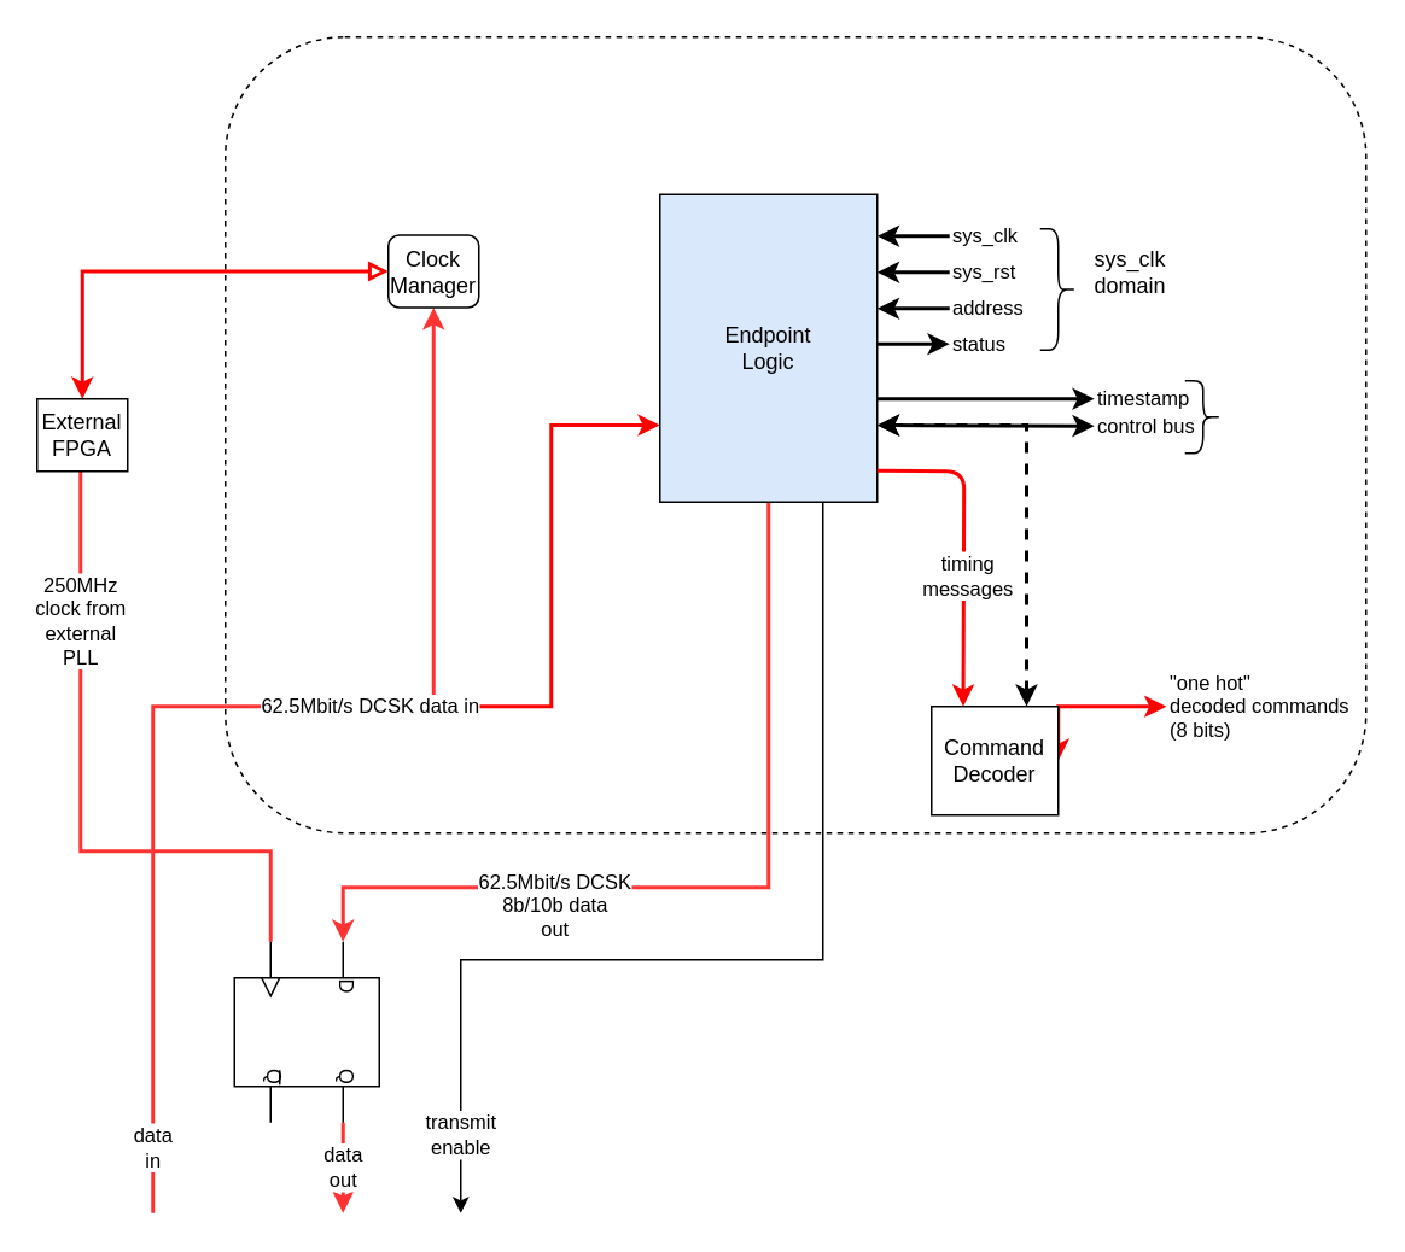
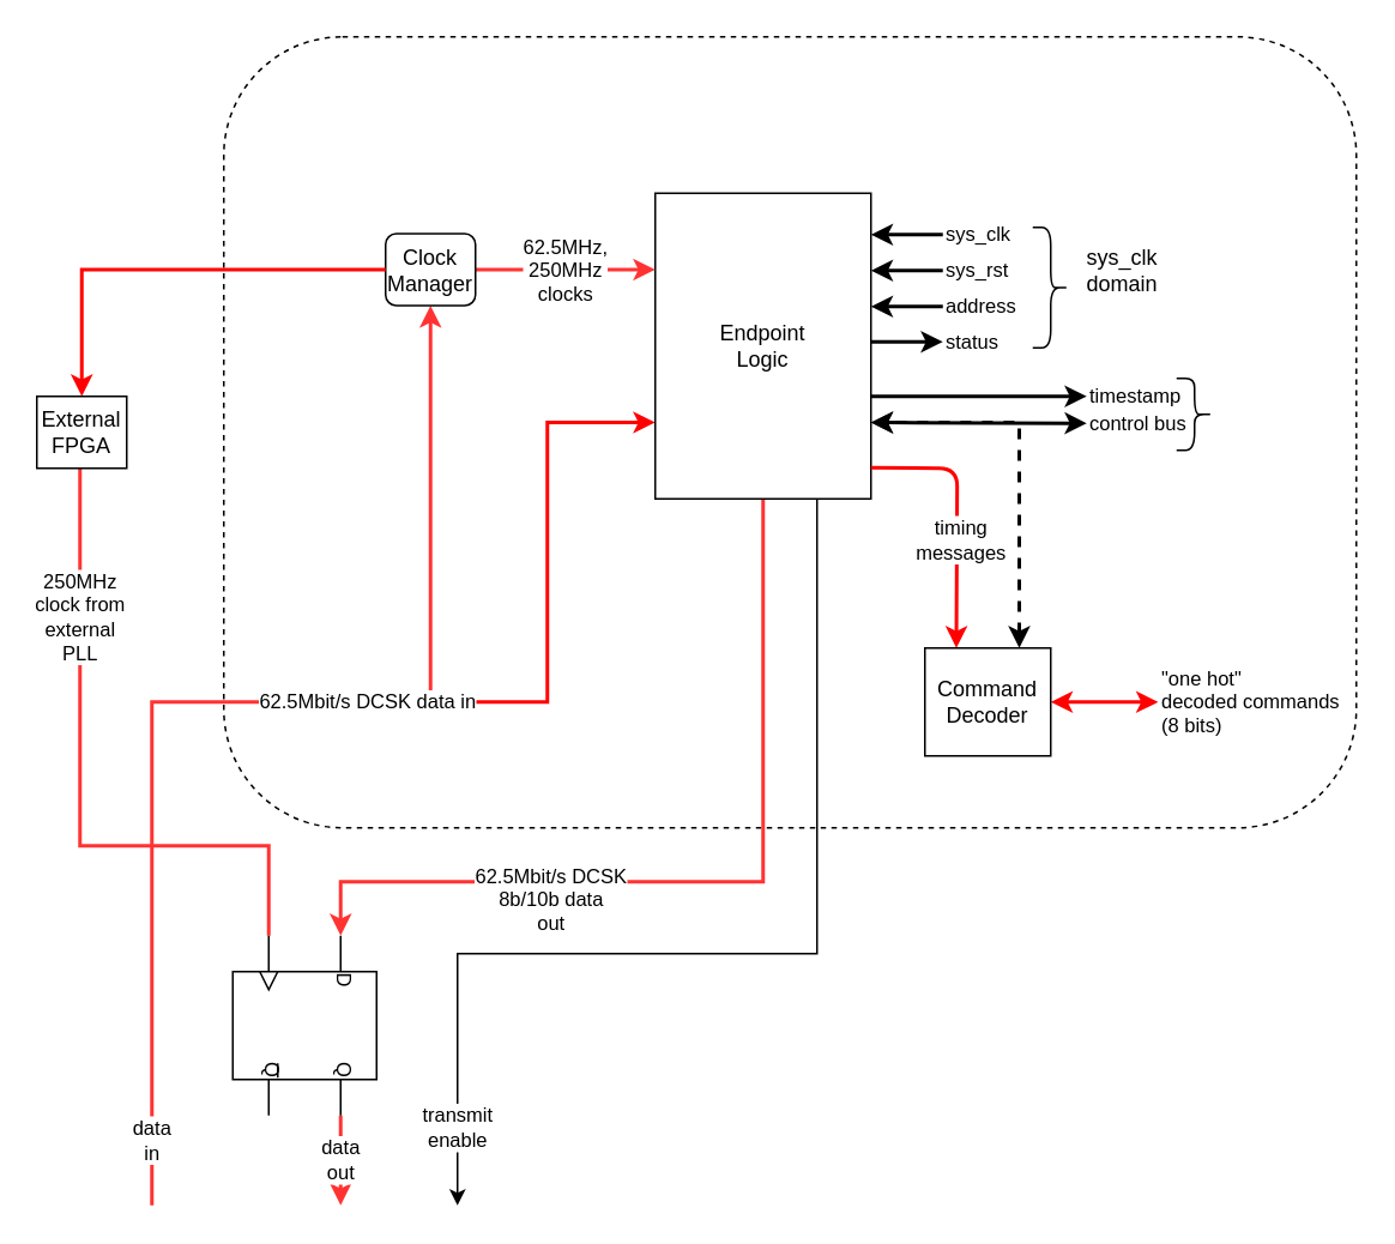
- <mxCell id="24" style="edgeStyle=orthogonalEdgeStyle;rounded=0;orthogonalLoop=1;jettySize=auto;html=1;exitX=0.5;exitY=0;exitDx=0;exitDy=0;entryX=0;entryY=0.5;entryDx=0;entryDy=0;strokeColor=#FF0000;strokeWidth=2;startArrow=classic;startFill=1;endArrow=block;endFill=0;" edge="1" parent="1" source="26" target="13"><mxGeometry relative="1" as="geometry" /></mxCell>
+ <mxCell id="24" style="edgeStyle=orthogonalEdgeStyle;rounded=0;orthogonalLoop=1;jettySize=auto;html=1;exitX=0.5;exitY=0;exitDx=0;exitDy=0;entryX=0;entryY=0.5;entryDx=0;entryDy=0;strokeColor=#FF0000;strokeWidth=2;startArrow=classic;startFill=1;endArrow=none;endFill=0;" edge="1" parent="1" source="26" target="13"><mxGeometry relative="1" as="geometry" /></mxCell>
+ <mxCell id="10" value="&lt;div&gt;62.5MHz,&lt;/div&gt;&lt;div&gt;250MHz&lt;/div&gt;&lt;div&gt;clocks&lt;br&gt;&lt;/div&gt;" style="edgeStyle=orthogonalEdgeStyle;rounded=0;orthogonalLoop=1;jettySize=auto;html=1;exitX=1;exitY=0.5;exitDx=0;exitDy=0;startArrow=none;startFill=0;endArrow=classic;endFill=1;strokeColor=#FF3333;strokeWidth=2;entryX=0;entryY=0.25;entryDx=0;entryDy=0;" parent="1" source="13" target="9" edge="1"><mxGeometry relative="1" as="geometry"><mxPoint x="354" y="192" as="targetPoint" /><Array as="points"><mxPoint x="314" y="150" /><mxPoint x="314" y="150" /></Array></mxGeometry></mxCell>
- <mxCell id="9" value="&lt;div&gt;Endpoint&lt;/div&gt;&lt;div&gt;Logic&lt;br&gt;&lt;/div&gt;" style="rounded=0;whiteSpace=wrap;html=1;fillColor=#dae8fc;" parent="1" vertex="1"><mxGeometry x="364" y="107" width="120" height="170" as="geometry" /></mxCell>
+ <mxCell id="9" value="&lt;div&gt;Endpoint&lt;/div&gt;&lt;div&gt;Logic&lt;br&gt;&lt;/div&gt;" style="rounded=0;whiteSpace=wrap;html=1;" parent="1" vertex="1"><mxGeometry x="364" y="107" width="120" height="170" as="geometry" /></mxCell>
- <mxCell id="28" value="&lt;div&gt;Command&lt;/div&gt;&lt;div&gt;Decoder&lt;br&gt;&lt;/div&gt;" style="rounded=0;whiteSpace=wrap;html=1;" vertex="1" parent="1"><mxGeometry x="514" y="390" width="70" height="60" as="geometry" /></mxCell>
+ <mxCell id="28" value="&lt;div&gt;Command&lt;/div&gt;&lt;div&gt;Decoder&lt;br&gt;&lt;/div&gt;" style="rounded=0;whiteSpace=wrap;html=1;" vertex="1" parent="1"><mxGeometry x="514" y="360" width="70" height="60" as="geometry" /></mxCell>
